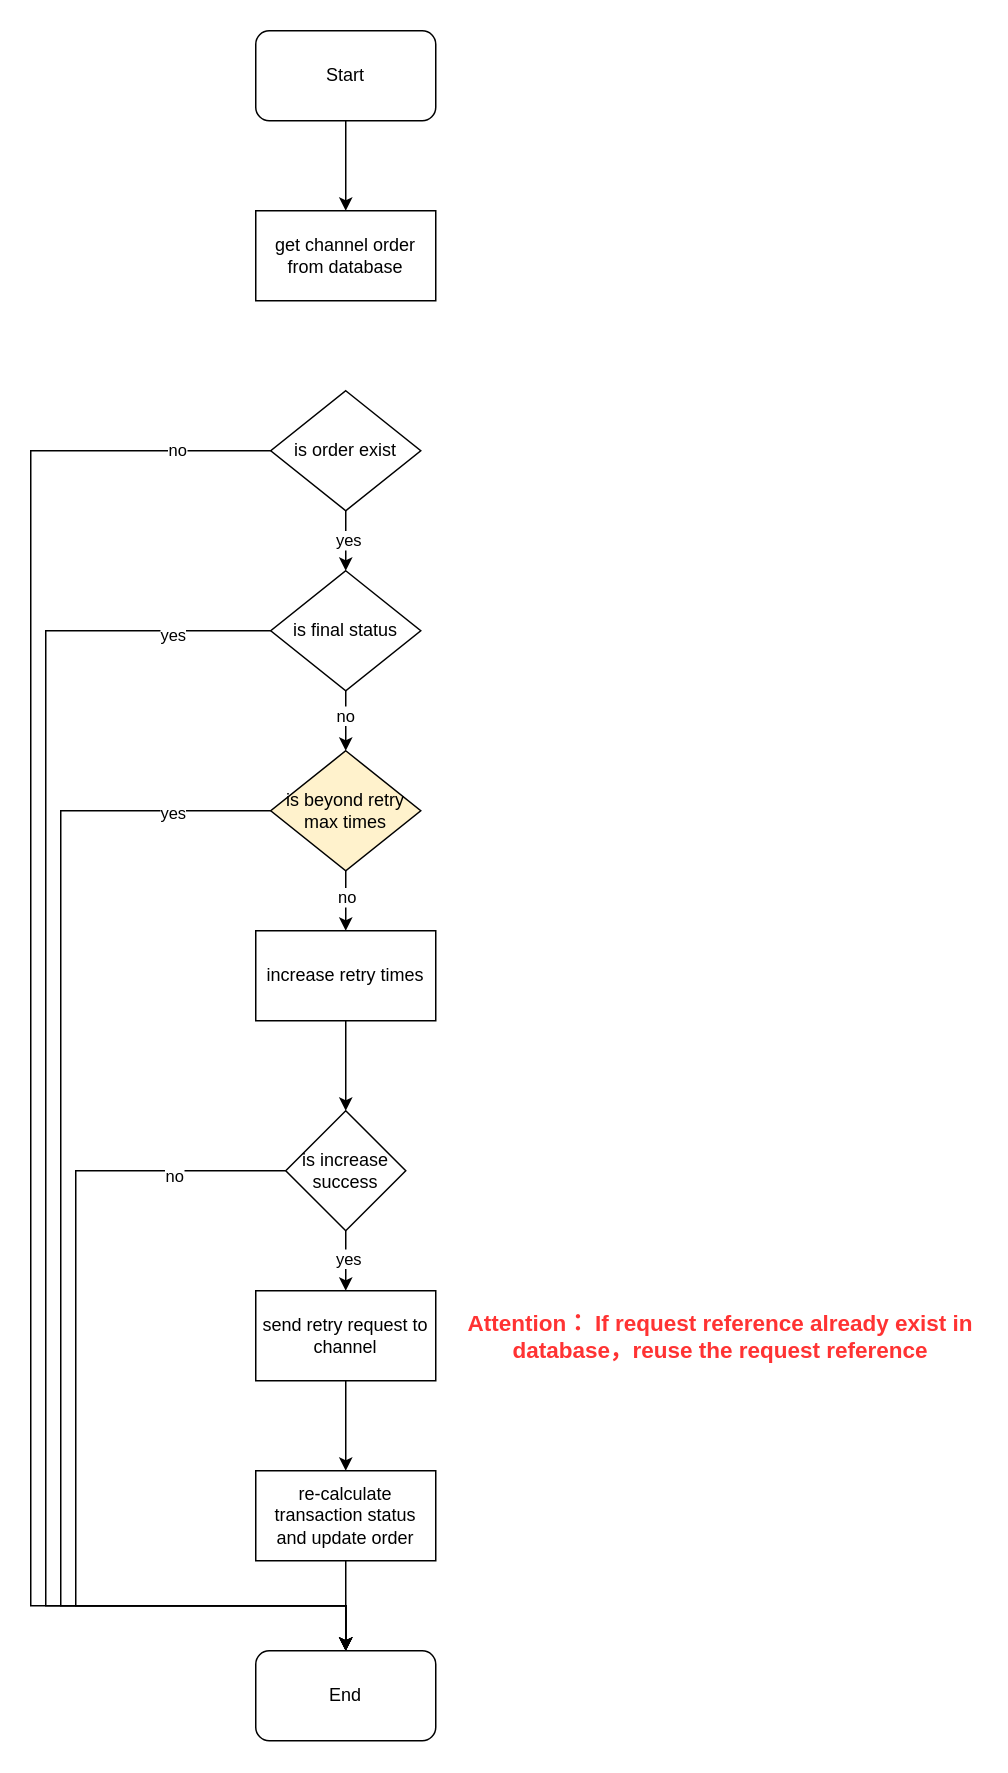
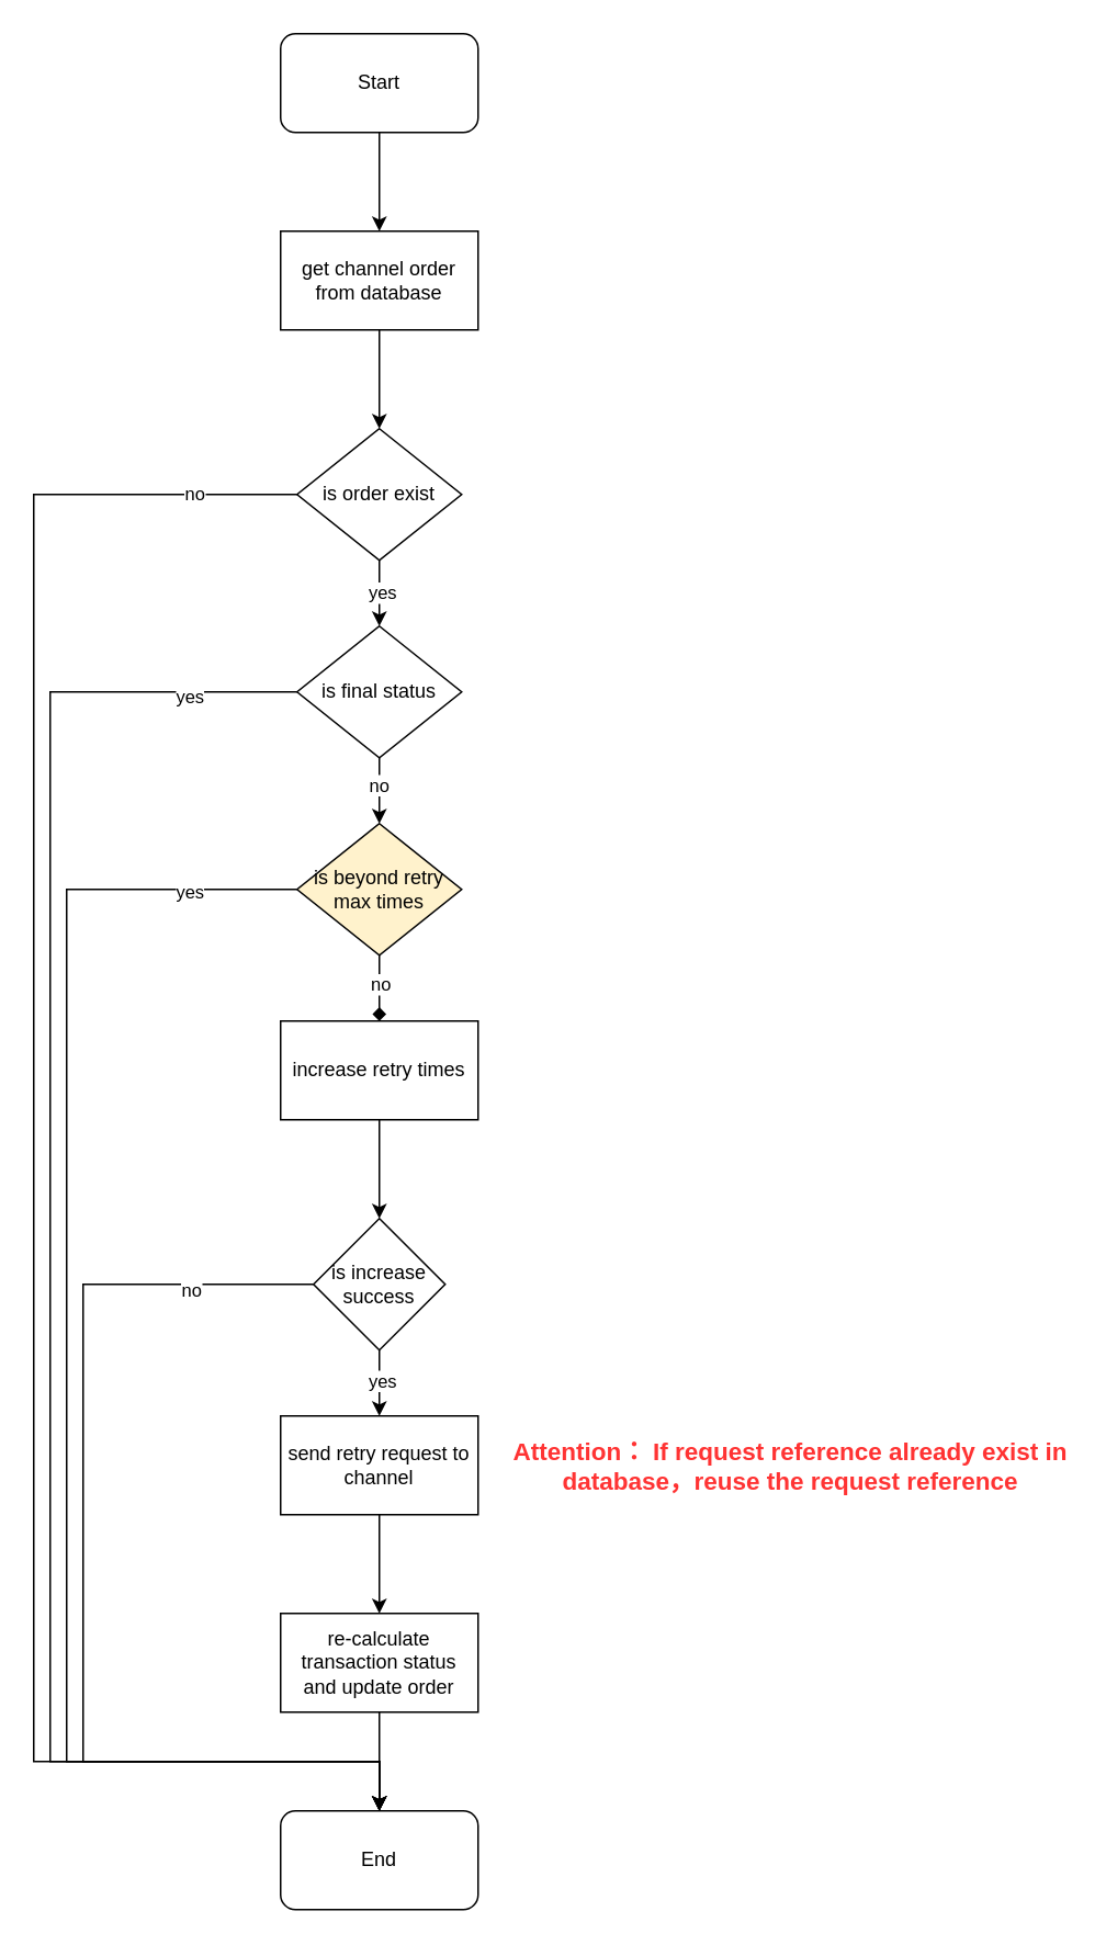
+ <mxCell id="4" style="edgeStyle=orthogonalEdgeStyle;rounded=0;orthogonalLoop=1;jettySize=auto;html=1;entryX=0.5;entryY=0;entryDx=0;entryDy=0;" edge="1" parent="1" source="5" target="20"><mxGeometry relative="1" as="geometry" /></mxCell>
- <mxCell id="11" style="edgeStyle=orthogonalEdgeStyle;rounded=0;orthogonalLoop=1;jettySize=auto;html=1;entryX=0.5;entryY=0;entryDx=0;entryDy=0;" edge="1" parent="1" source="15" target="22"><mxGeometry relative="1" as="geometry" /></mxCell>
+ <mxCell id="11" style="edgeStyle=orthogonalEdgeStyle;rounded=0;orthogonalLoop=1;jettySize=auto;html=1;entryX=0.5;entryY=0;entryDx=0;entryDy=0;endArrow=diamond;" edge="1" parent="1" source="15" target="22"><mxGeometry relative="1" as="geometry" /></mxCell>
